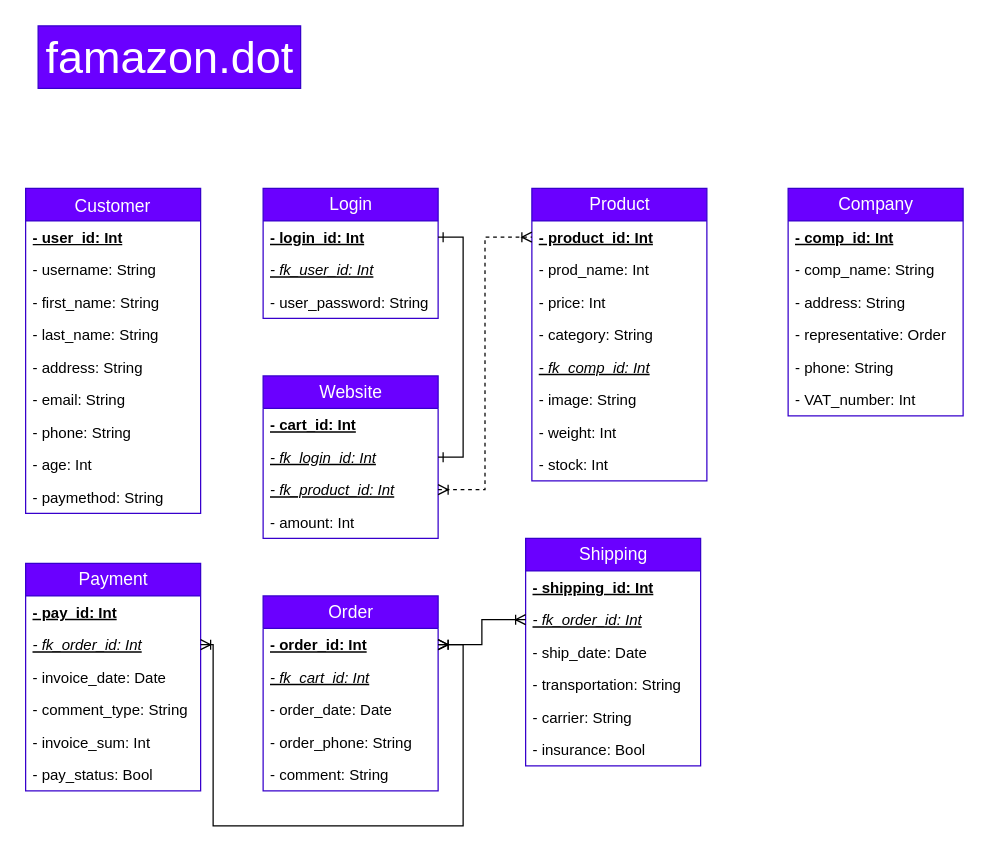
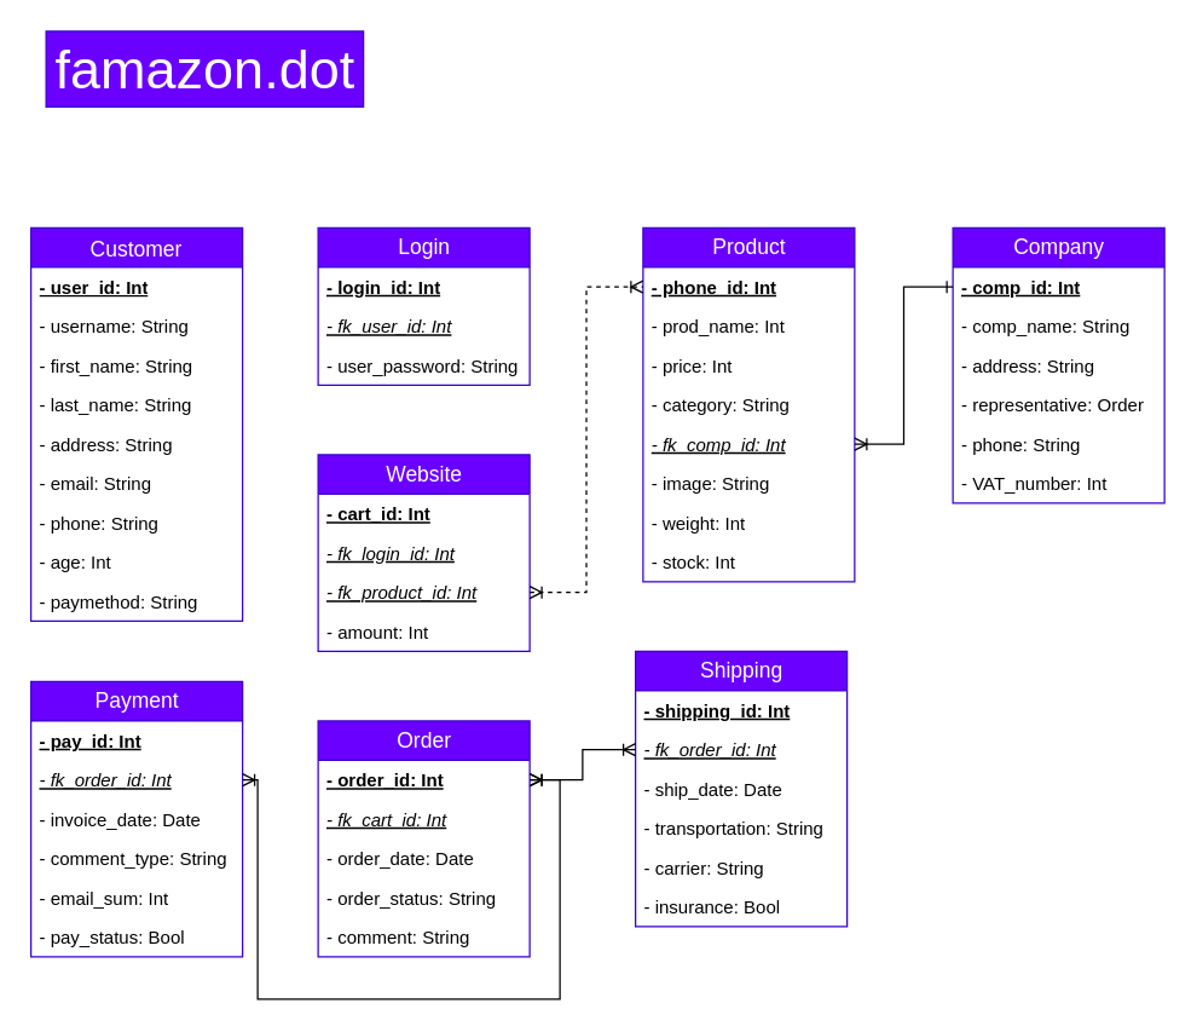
- <mxCell id="18" value="- product_id: Int" style="text;strokeColor=none;fillColor=none;align=left;verticalAlign=top;spacingLeft=4;spacingRight=4;overflow=hidden;rotatable=0;points=[[0,0.5],[1,0.5]];portConstraint=eastwest;fontStyle=5" parent="17" vertex="1"><mxGeometry y="26" width="140" height="26" as="geometry" /></mxCell>
+ <mxCell id="18" value="- phone_id: Int" style="text;strokeColor=none;fillColor=none;align=left;verticalAlign=top;spacingLeft=4;spacingRight=4;overflow=hidden;rotatable=0;points=[[0,0.5],[1,0.5]];portConstraint=eastwest;fontStyle=5" parent="17" vertex="1"><mxGeometry y="26" width="140" height="26" as="geometry" /></mxCell>
+ <mxCell id="33" style="edgeStyle=orthogonalEdgeStyle;rounded=0;orthogonalLoop=1;jettySize=auto;html=1;exitX=0;exitY=0.5;exitDx=0;exitDy=0;entryX=1;entryY=0.5;entryDx=0;entryDy=0;startArrow=ERone;startFill=0;endArrow=ERoneToMany;endFill=0;fontSize=14;" parent="1" source="27" target="22" edge="1"><mxGeometry relative="1" as="geometry" /></mxCell>
- <mxCell id="40" style="edgeStyle=orthogonalEdgeStyle;rounded=0;orthogonalLoop=1;jettySize=auto;html=1;exitX=1;exitY=0.5;exitDx=0;exitDy=0;entryX=1;entryY=0.5;entryDx=0;entryDy=0;startArrow=ERone;startFill=0;endArrow=ERone;endFill=0;fontSize=14;" parent="1" source="14" target="36" edge="1"><mxGeometry relative="1" as="geometry" /></mxCell>
- <mxCell id="60" value="- invoice_sum: Int" style="text;strokeColor=none;fillColor=none;align=left;verticalAlign=top;spacingLeft=4;spacingRight=4;overflow=hidden;rotatable=0;points=[[0,0.5],[1,0.5]];portConstraint=eastwest;" parent="55" vertex="1"><mxGeometry y="130" width="140" height="26" as="geometry" /></mxCell>
+ <mxCell id="60" value="- email_sum: Int" style="text;strokeColor=none;fillColor=none;align=left;verticalAlign=top;spacingLeft=4;spacingRight=4;overflow=hidden;rotatable=0;points=[[0,0.5],[1,0.5]];portConstraint=eastwest;" parent="55" vertex="1"><mxGeometry y="130" width="140" height="26" as="geometry" /></mxCell>
- <mxCell id="45" value="- order_phone: String" style="text;strokeColor=none;fillColor=none;align=left;verticalAlign=top;spacingLeft=4;spacingRight=4;overflow=hidden;rotatable=0;points=[[0,0.5],[1,0.5]];portConstraint=eastwest;" parent="41" vertex="1"><mxGeometry y="104" width="140" height="26" as="geometry" /></mxCell>
+ <mxCell id="45" value="- order_status: String" style="text;strokeColor=none;fillColor=none;align=left;verticalAlign=top;spacingLeft=4;spacingRight=4;overflow=hidden;rotatable=0;points=[[0,0.5],[1,0.5]];portConstraint=eastwest;" parent="41" vertex="1"><mxGeometry y="104" width="140" height="26" as="geometry" /></mxCell>
